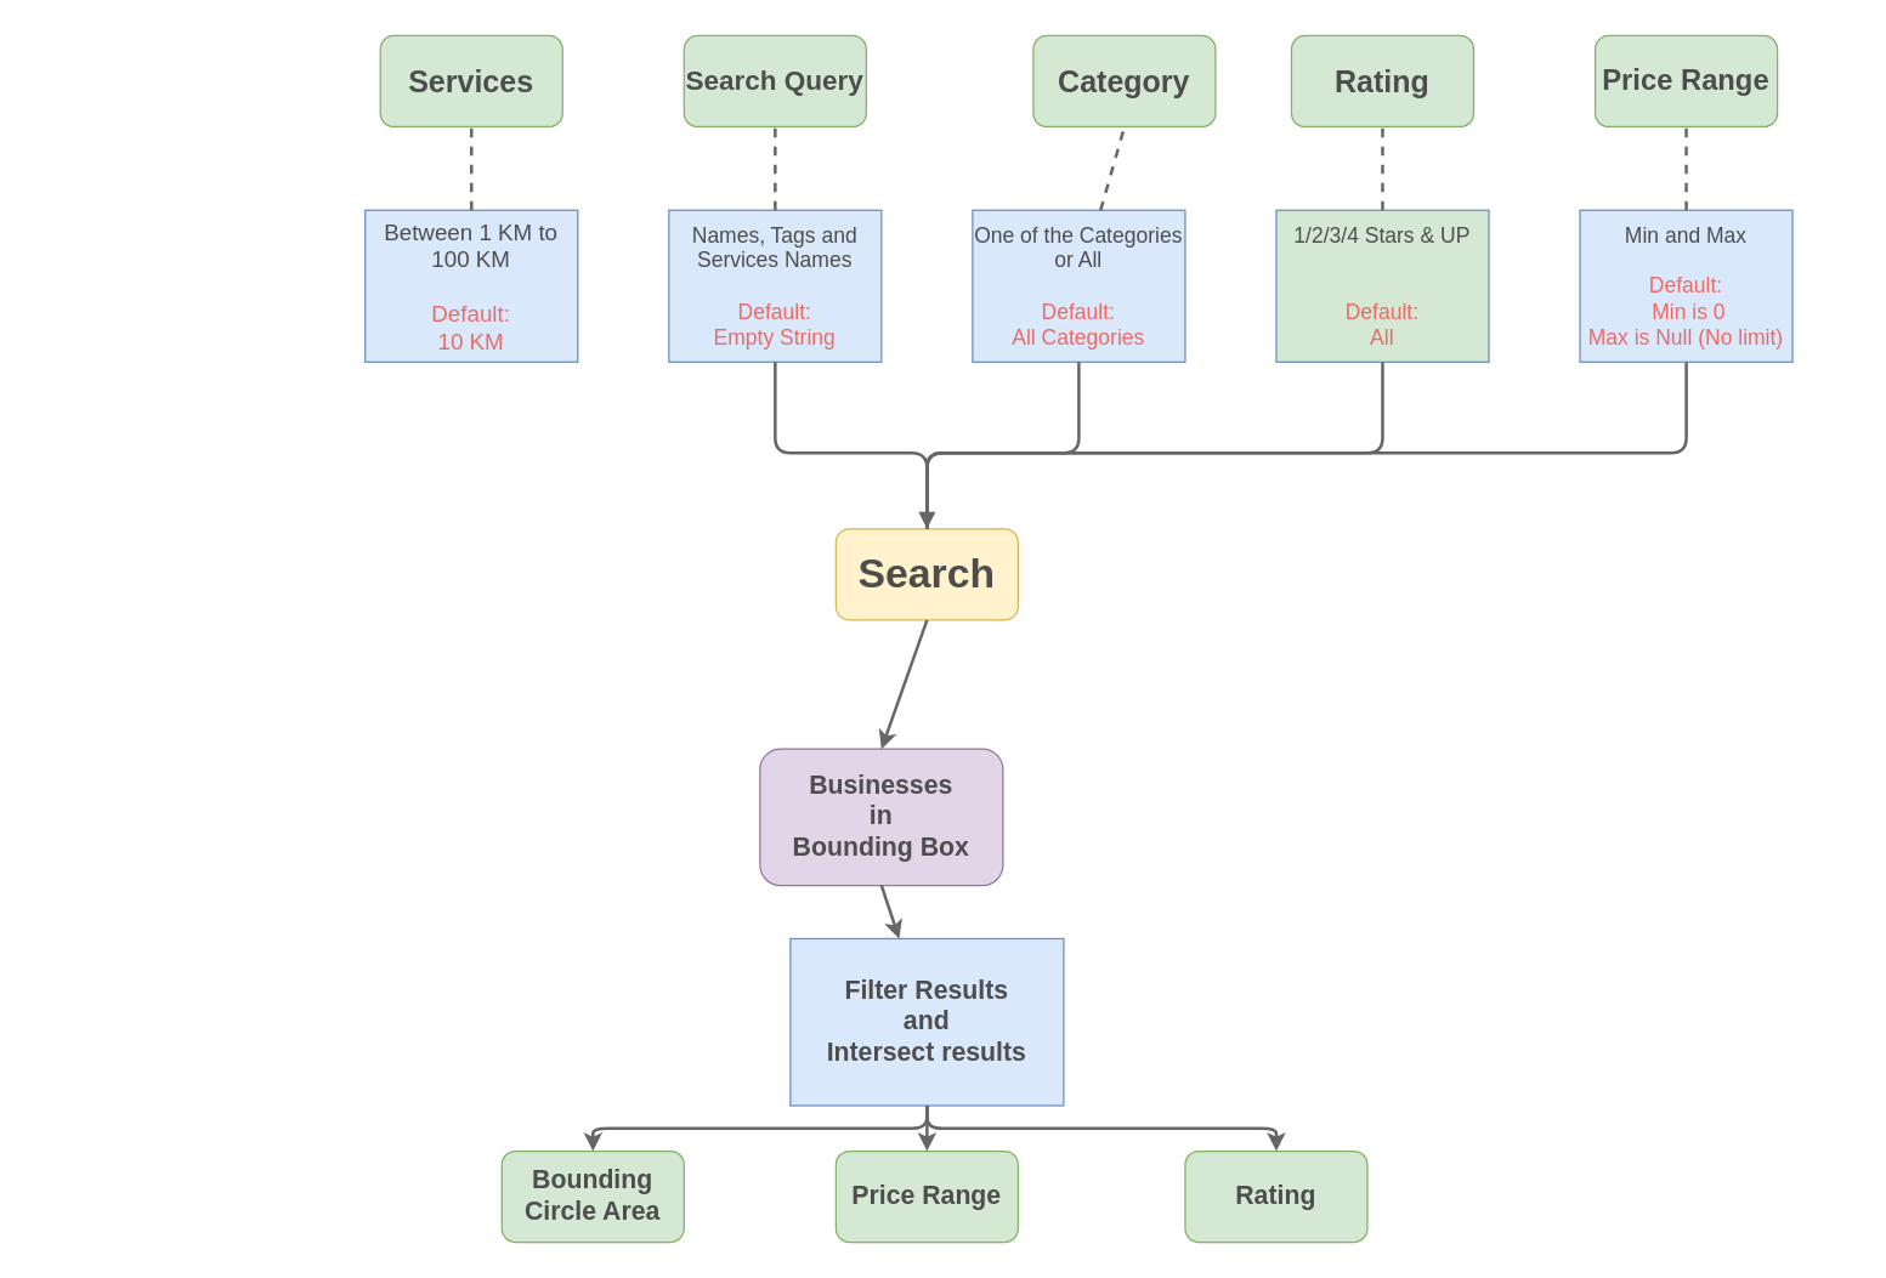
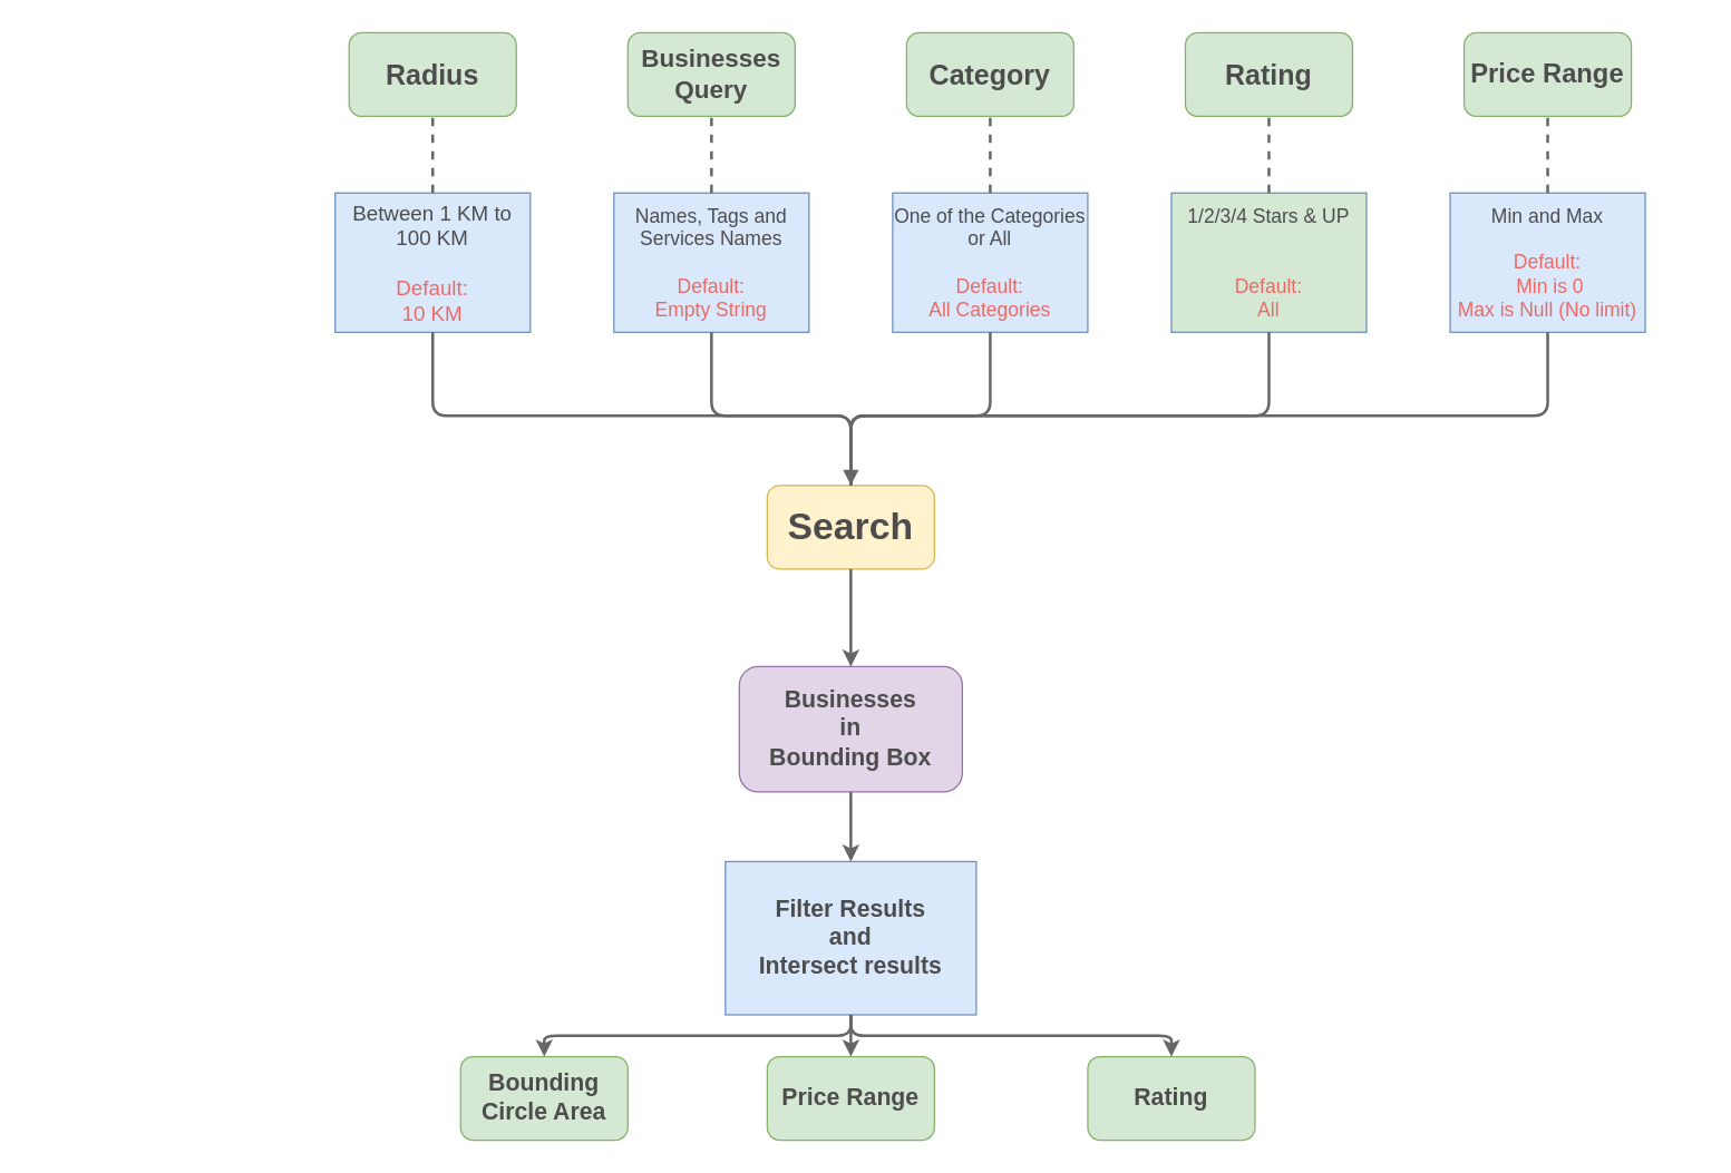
- <mxCell id="3" value="&lt;font style=&quot;font-size: 20px&quot; color=&quot;#4d4d4d&quot;&gt;&lt;b&gt;Services&lt;/b&gt;&lt;/font&gt;" style="rounded=1;whiteSpace=wrap;html=1;fillColor=#d5e8d4;strokeColor=#82b366;" parent="1" vertex="1"><mxGeometry x="250" y="23" width="120" height="60" as="geometry" /></mxCell>
+ <mxCell id="3" value="&lt;font style=&quot;font-size: 20px&quot; color=&quot;#4d4d4d&quot;&gt;&lt;b&gt;Radius&lt;/b&gt;&lt;/font&gt;" style="rounded=1;whiteSpace=wrap;html=1;fillColor=#d5e8d4;strokeColor=#82b366;" parent="1" vertex="1"><mxGeometry x="250" y="23" width="120" height="60" as="geometry" /></mxCell>
- <mxCell id="4" value="&lt;font style=&quot;font-size: 18px&quot; color=&quot;#4d4d4d&quot;&gt;&lt;b&gt;Search Query&lt;/b&gt;&lt;/font&gt;" style="rounded=1;whiteSpace=wrap;html=1;fillColor=#d5e8d4;strokeColor=#82b366;" parent="1" vertex="1"><mxGeometry x="450" y="23" width="120" height="60" as="geometry" /></mxCell>
+ <mxCell id="4" value="&lt;font style=&quot;font-size: 18px&quot; color=&quot;#4d4d4d&quot;&gt;&lt;b&gt;Businesses Query&lt;/b&gt;&lt;/font&gt;" style="rounded=1;whiteSpace=wrap;html=1;fillColor=#d5e8d4;strokeColor=#82b366;" parent="1" vertex="1"><mxGeometry x="450" y="23" width="120" height="60" as="geometry" /></mxCell>
- <mxCell id="5" value="&lt;font style=&quot;font-size: 20px&quot; color=&quot;#4d4d4d&quot;&gt;&lt;b&gt;Category&lt;/b&gt;&lt;/font&gt;" style="rounded=1;whiteSpace=wrap;html=1;fillColor=#d5e8d4;strokeColor=#82b366;" parent="1" vertex="1"><mxGeometry x="680" y="23" width="120" height="60" as="geometry" /></mxCell>
+ <mxCell id="5" value="&lt;font style=&quot;font-size: 20px&quot; color=&quot;#4d4d4d&quot;&gt;&lt;b&gt;Category&lt;/b&gt;&lt;/font&gt;" style="rounded=1;whiteSpace=wrap;html=1;fillColor=#d5e8d4;strokeColor=#82b366;" parent="1" vertex="1"><mxGeometry x="650" y="23" width="120" height="60" as="geometry" /></mxCell>
+ <mxCell id="23" value="" style="endArrow=none;html=1;strokeColor=#666666;strokeWidth=2;entryX=0.5;entryY=1;entryDx=0;entryDy=0;exitX=0.5;exitY=0;exitDx=0;exitDy=0;edgeStyle=orthogonalEdgeStyle;" parent="1" source="8" target="10" edge="1"><mxGeometry width="50" height="50" relative="1" as="geometry"><mxPoint x="350" y="428" as="sourcePoint" /><mxPoint x="400" y="378" as="targetPoint" /><Array as="points"><mxPoint x="610" y="298" /><mxPoint x="310" y="298" /></Array></mxGeometry></mxCell>
- <mxCell id="9" value="&lt;font style=&quot;font-size: 17px&quot; color=&quot;#4d4d4d&quot;&gt;&lt;b&gt;Businesses&lt;br&gt;in&lt;br&gt;Bounding Box&lt;/b&gt;&lt;/font&gt;" style="rounded=1;whiteSpace=wrap;html=1;fillColor=#e1d5e7;strokeColor=#9673a6;" parent="1" vertex="1"><mxGeometry x="500" y="493" width="160" height="90" as="geometry" /></mxCell>
+ <mxCell id="9" value="&lt;font style=&quot;font-size: 17px&quot; color=&quot;#4d4d4d&quot;&gt;&lt;b&gt;Businesses&lt;br&gt;in&lt;br&gt;Bounding Box&lt;/b&gt;&lt;/font&gt;" style="rounded=1;whiteSpace=wrap;html=1;fillColor=#e1d5e7;strokeColor=#9673a6;" parent="1" vertex="1"><mxGeometry x="530" y="478" width="160" height="90" as="geometry" /></mxCell>
